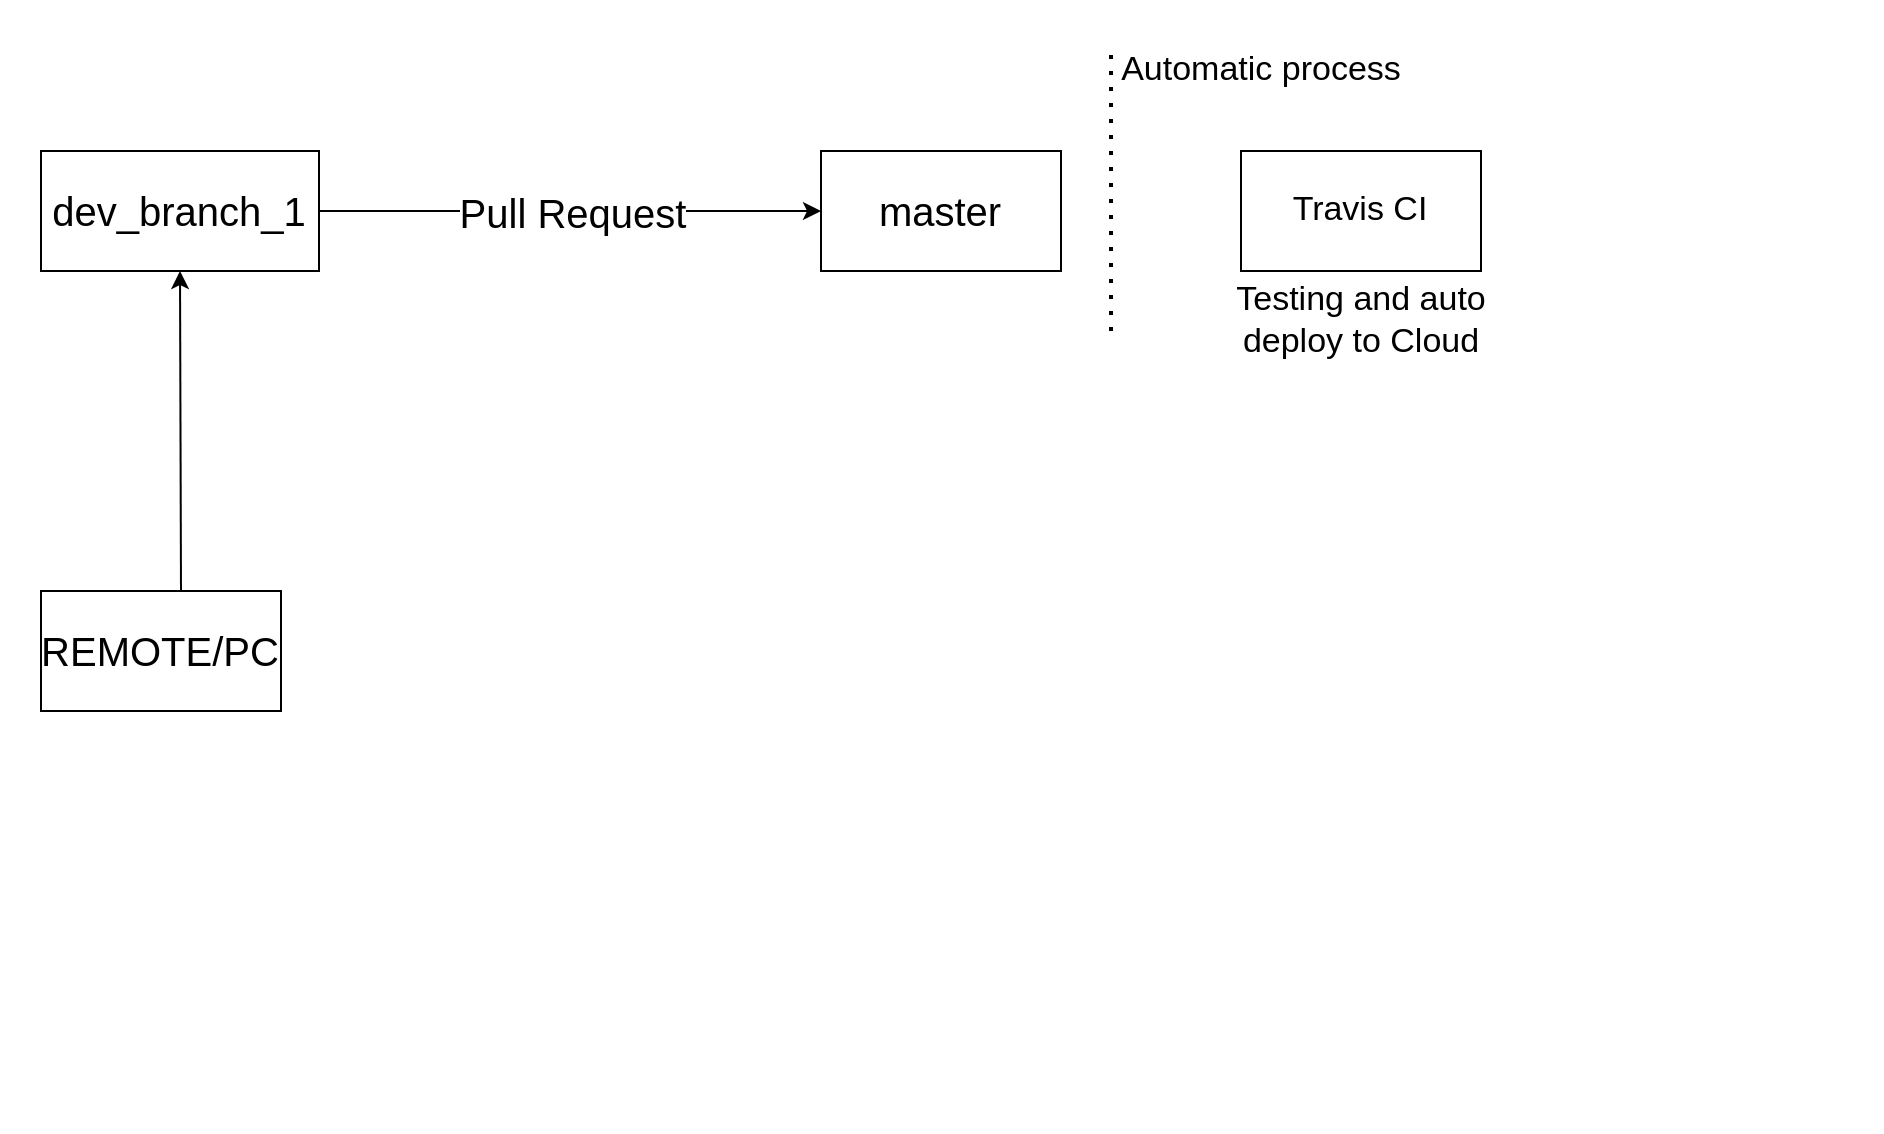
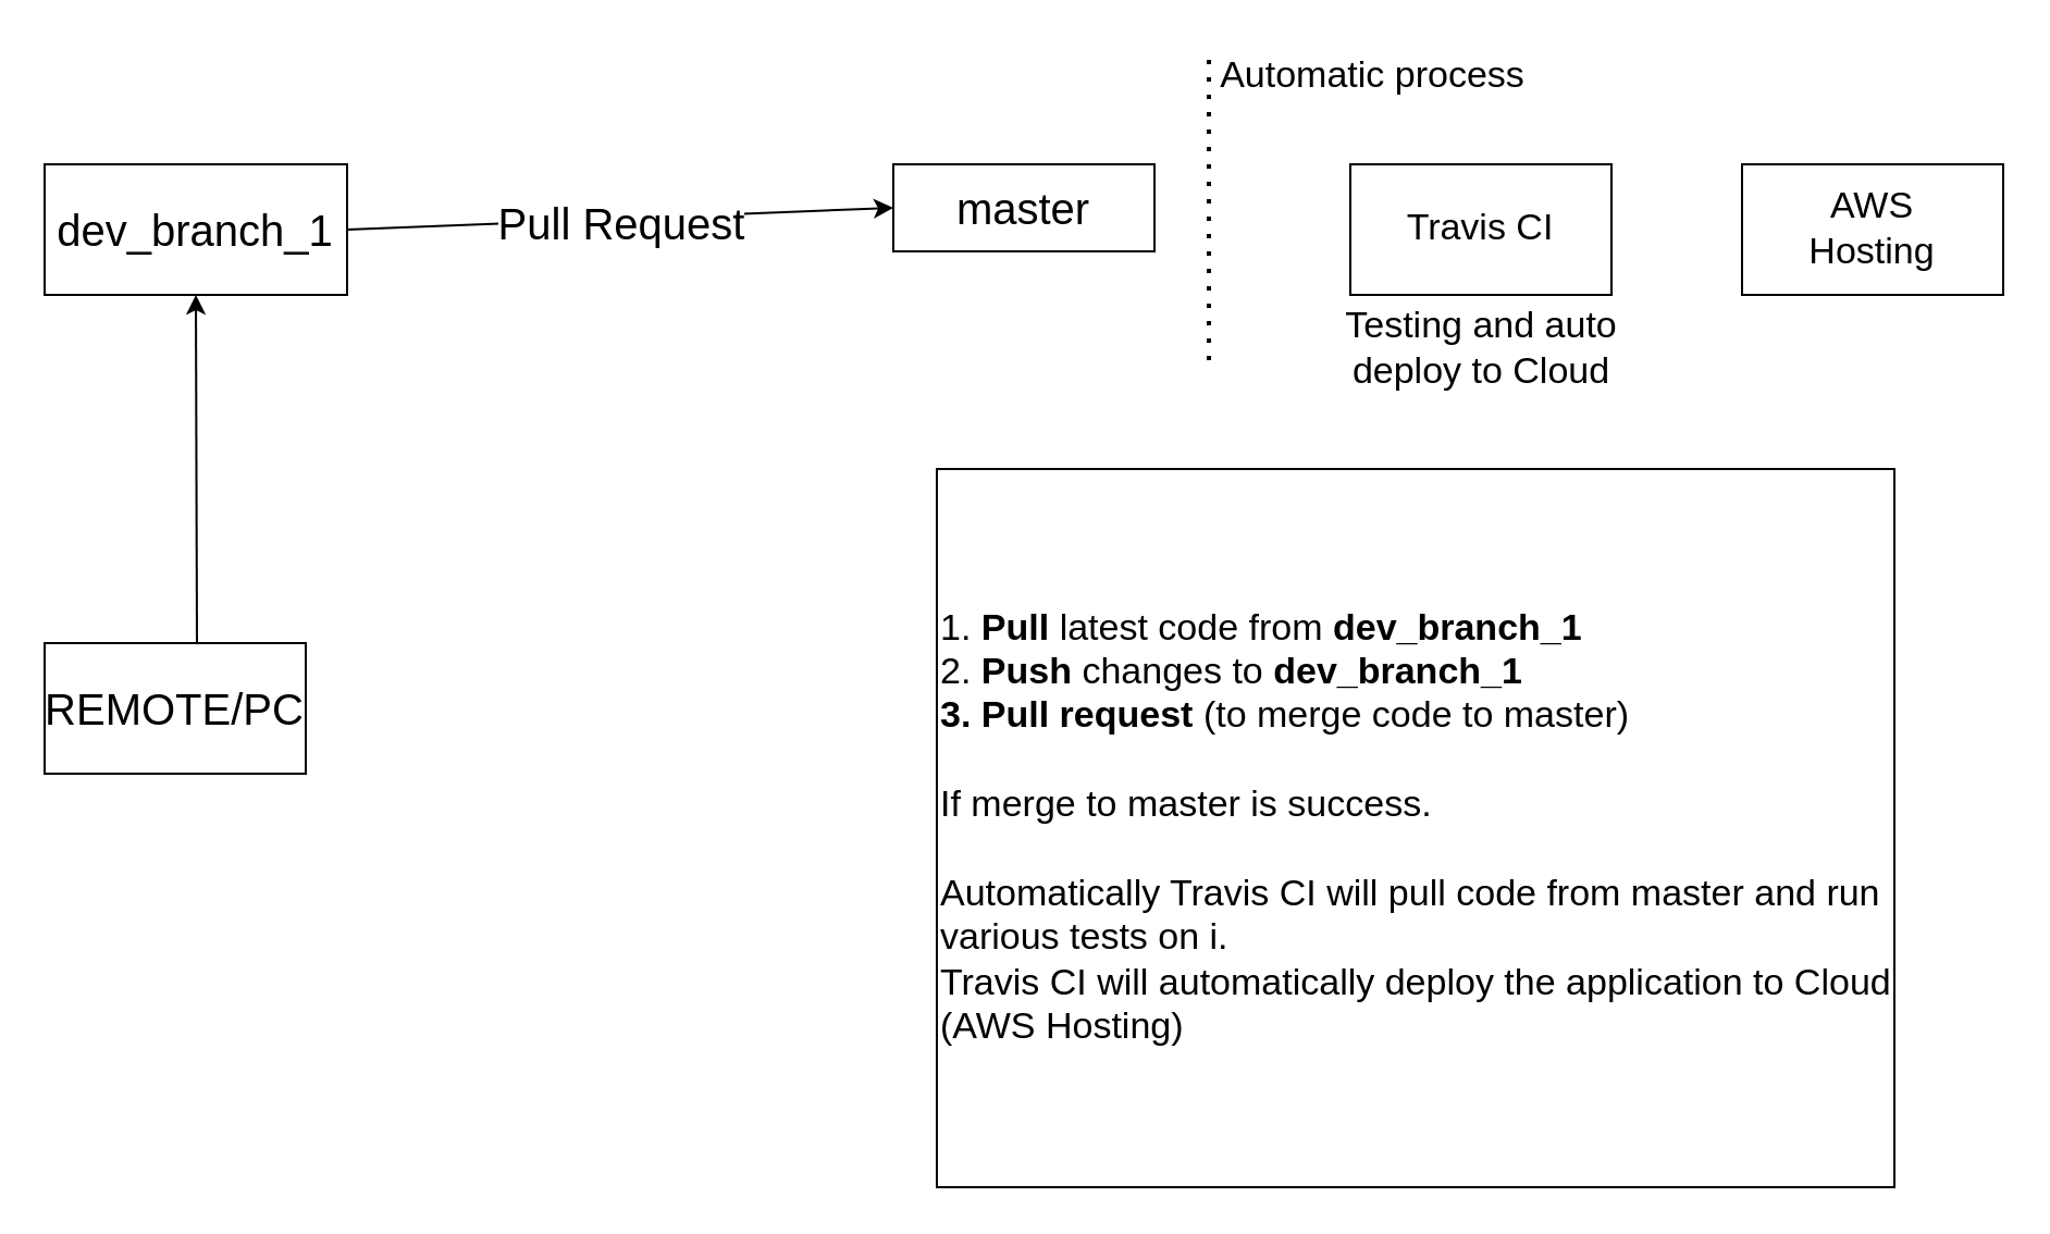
- <mxCell id="3" value="master" style="whiteSpace=wrap;html=1;fontSize=20;" parent="1" vertex="1"><mxGeometry x="410" y="75" width="120" height="60" as="geometry" /></mxCell>
+ <mxCell id="3" value="master" style="whiteSpace=wrap;html=1;fontSize=20;" parent="1" vertex="1"><mxGeometry x="410" y="75" width="120" height="40" as="geometry" /></mxCell>
+ <mxCell id="10" value="&lt;div&gt;AWS&lt;/div&gt;&lt;div&gt;Hosting&lt;br&gt;&lt;/div&gt;" style="whiteSpace=wrap;html=1;fontSize=17;" parent="1" vertex="1"><mxGeometry x="800" y="75" width="120" height="60" as="geometry" /></mxCell>
+ <mxCell id="8" value="&lt;div style=&quot;font-size: 17px&quot;&gt;1. &lt;b&gt;Pull &lt;/b&gt;latest code from &lt;b style=&quot;font-size: 17px&quot;&gt;dev_branch_1&lt;/b&gt;&lt;/div&gt;&lt;div style=&quot;font-size: 17px&quot;&gt;2. &lt;b&gt;Push &lt;/b&gt;changes to &lt;b style=&quot;font-size: 17px&quot;&gt;dev_branch_1&lt;/b&gt;&lt;/div&gt;&lt;div style=&quot;font-size: 17px&quot;&gt;&lt;b&gt;3. Pull request &lt;/b&gt;(to merge code to master)&lt;b&gt;&lt;br&gt;&lt;/b&gt;&lt;/div&gt;&lt;div style=&quot;font-size: 17px&quot;&gt;&lt;b&gt;&lt;br&gt;&lt;/b&gt;&lt;/div&gt;&lt;div style=&quot;font-size: 17px&quot;&gt;If merge to master is success.&lt;/div&gt;&lt;div style=&quot;font-size: 17px&quot;&gt;&lt;br&gt;&lt;/div&gt;&lt;div style=&quot;font-size: 17px&quot;&gt;Automatically Travis CI will pull code from master and run various tests on i.&lt;/div&gt;&lt;div style=&quot;font-size: 17px&quot;&gt;Travis CI will automatically deploy the application to Cloud (AWS Hosting)&lt;br&gt; &lt;/div&gt;" style="rounded=0;whiteSpace=wrap;html=1;fontSize=17;align=left;" parent="1" vertex="1"><mxGeometry x="430" y="215" width="440" height="330" as="geometry" /></mxCell>
